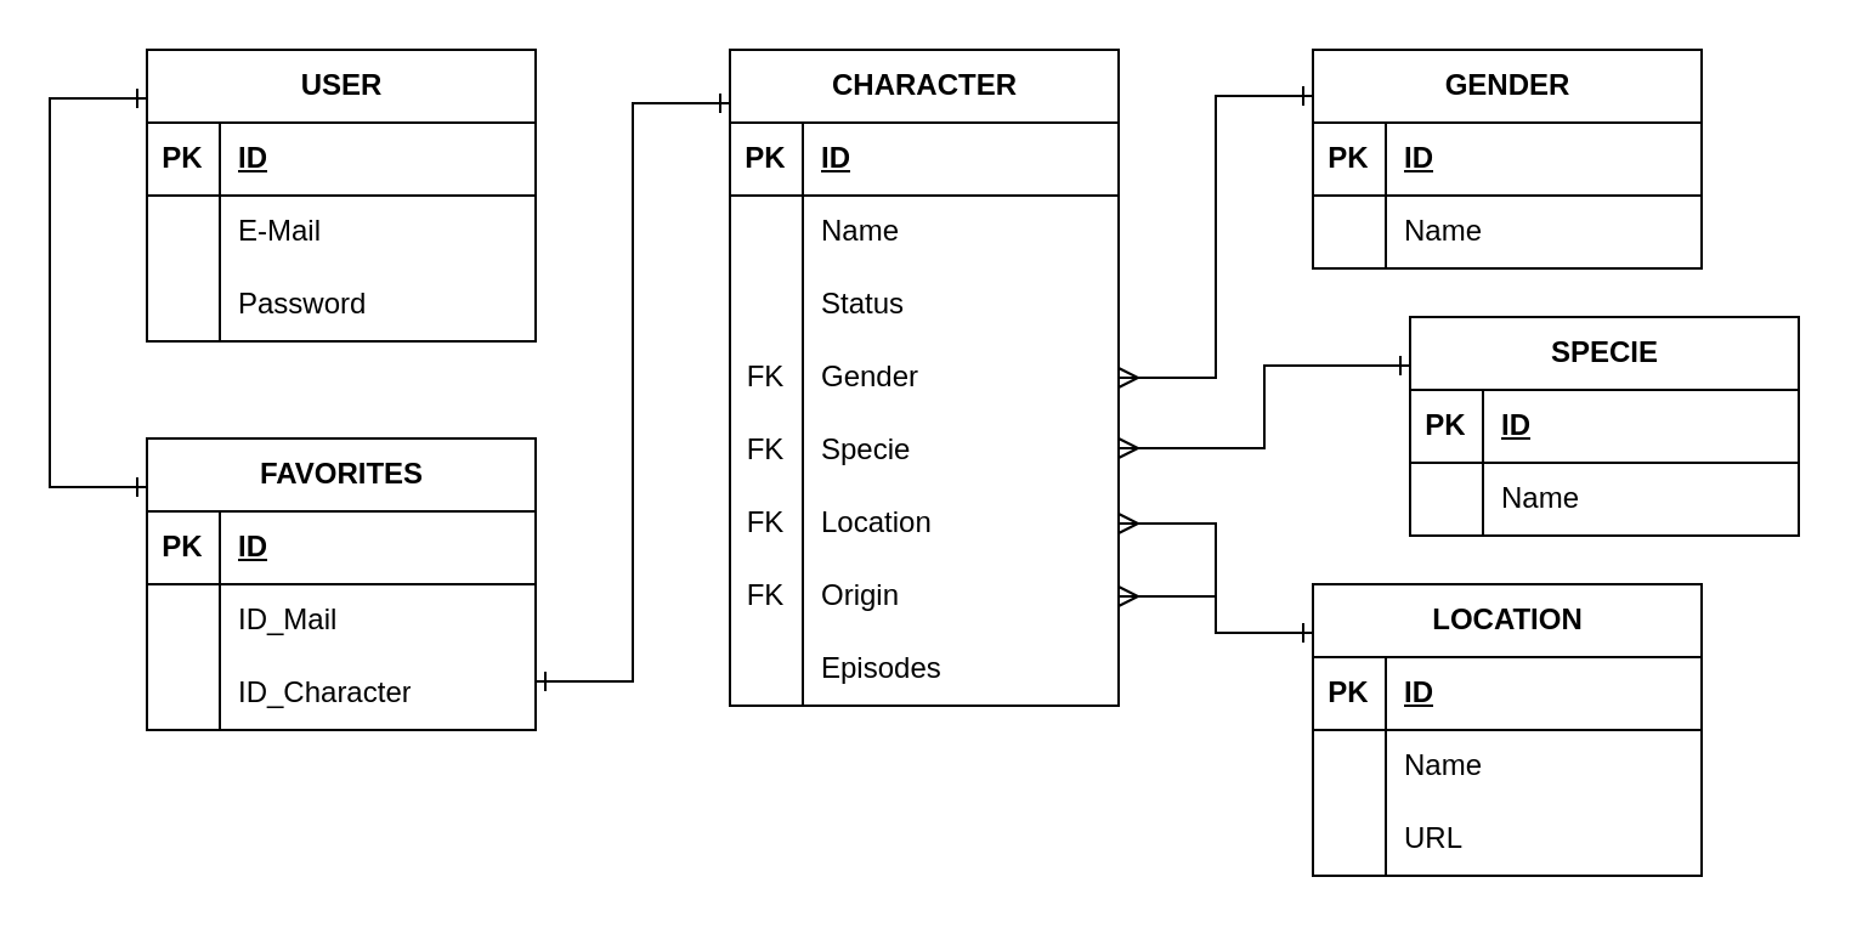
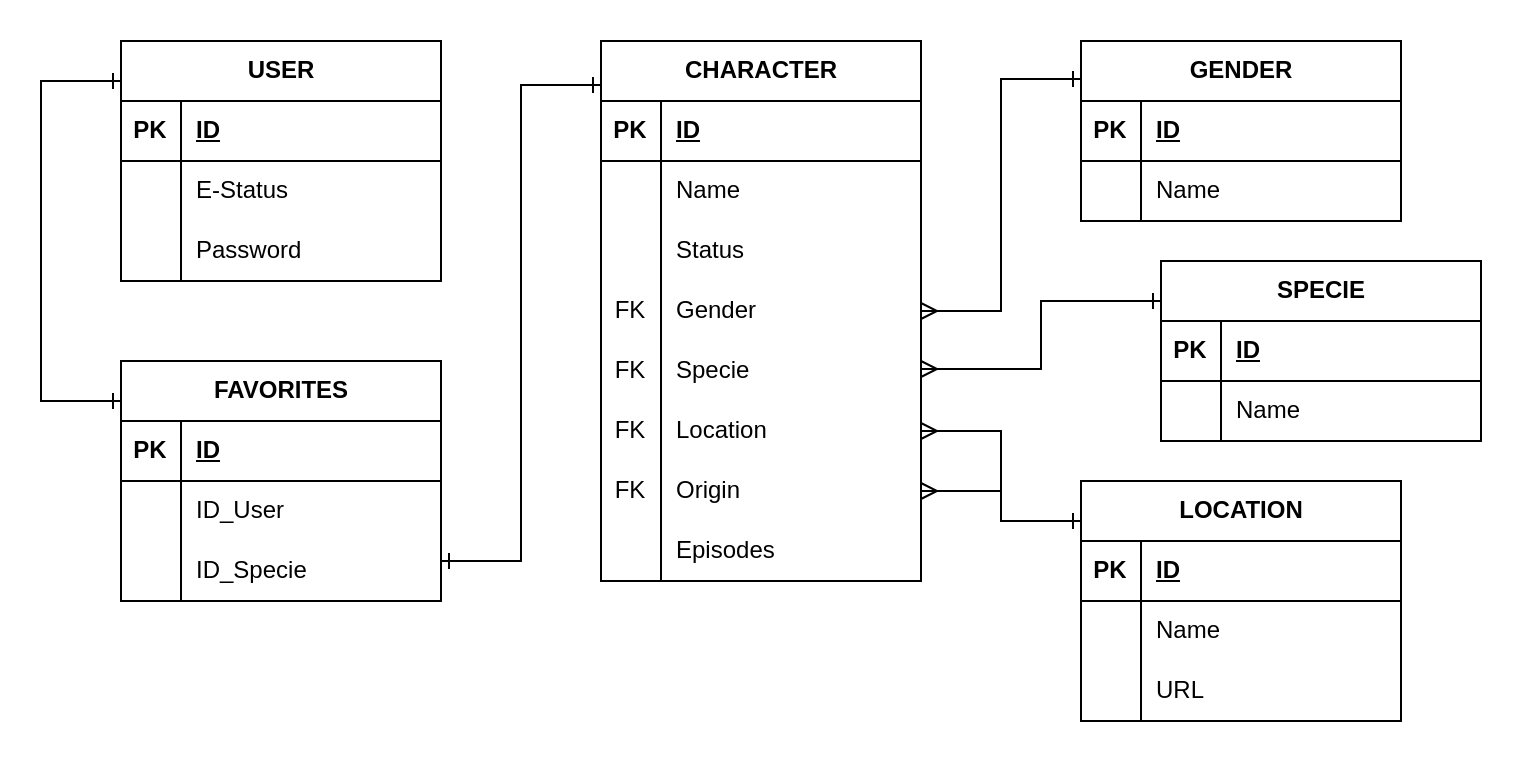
- <mxCell id="33" value="E-Mail" style="shape=partialRectangle;connectable=0;fillColor=none;top=0;left=0;bottom=0;right=0;align=left;spacingLeft=6;overflow=hidden;whiteSpace=wrap;html=1;" vertex="1" parent="31"><mxGeometry x="30" width="130" height="30" as="geometry"><mxRectangle width="130" height="30" as="alternateBounds" /></mxGeometry></mxCell>
+ <mxCell id="33" value="E-Status" style="shape=partialRectangle;connectable=0;fillColor=none;top=0;left=0;bottom=0;right=0;align=left;spacingLeft=6;overflow=hidden;whiteSpace=wrap;html=1;" vertex="1" parent="31"><mxGeometry x="30" width="130" height="30" as="geometry"><mxRectangle width="130" height="30" as="alternateBounds" /></mxGeometry></mxCell>
- <mxCell id="53" value="ID_Mail" style="shape=partialRectangle;connectable=0;fillColor=none;top=0;left=0;bottom=0;right=0;align=left;spacingLeft=6;overflow=hidden;whiteSpace=wrap;html=1;" vertex="1" parent="51"><mxGeometry x="30" width="130" height="30" as="geometry"><mxRectangle width="130" height="30" as="alternateBounds" /></mxGeometry></mxCell>
+ <mxCell id="53" value="ID_User" style="shape=partialRectangle;connectable=0;fillColor=none;top=0;left=0;bottom=0;right=0;align=left;spacingLeft=6;overflow=hidden;whiteSpace=wrap;html=1;" vertex="1" parent="51"><mxGeometry x="30" width="130" height="30" as="geometry"><mxRectangle width="130" height="30" as="alternateBounds" /></mxGeometry></mxCell>
- <mxCell id="56" value="ID_Character" style="shape=partialRectangle;connectable=0;fillColor=none;top=0;left=0;bottom=0;right=0;align=left;spacingLeft=6;overflow=hidden;whiteSpace=wrap;html=1;" vertex="1" parent="54"><mxGeometry x="30" width="130" height="30" as="geometry"><mxRectangle width="130" height="30" as="alternateBounds" /></mxGeometry></mxCell>
+ <mxCell id="56" value="ID_Specie" style="shape=partialRectangle;connectable=0;fillColor=none;top=0;left=0;bottom=0;right=0;align=left;spacingLeft=6;overflow=hidden;whiteSpace=wrap;html=1;" vertex="1" parent="54"><mxGeometry x="30" width="130" height="30" as="geometry"><mxRectangle width="130" height="30" as="alternateBounds" /></mxGeometry></mxCell>
